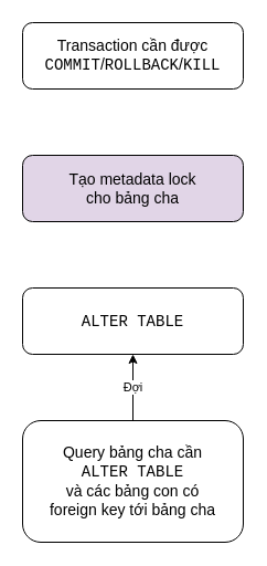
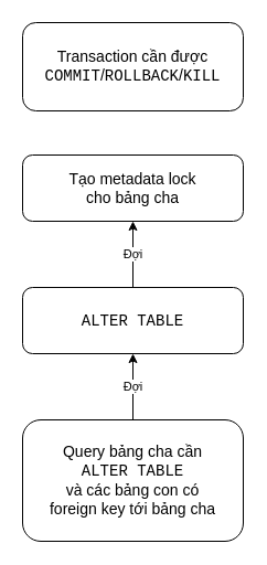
- <mxCell id="2" value="Transaction cần được&lt;div&gt;&lt;font face=&quot;Courier New&quot;&gt;COMMIT&lt;/font&gt;/&lt;font face=&quot;Courier New&quot;&gt;ROLLBACK&lt;/font&gt;/&lt;font face=&quot;Courier New&quot;&gt;KILL&lt;/font&gt;&lt;/div&gt;" style="rounded=1;whiteSpace=wrap;html=1;fontSize=14;" vertex="1" parent="1"><mxGeometry x="20" y="20" width="200" height="60" as="geometry" /></mxCell>
+ <mxCell id="2" value="Transaction cần được&lt;div&gt;&lt;font face=&quot;Courier New&quot;&gt;COMMIT&lt;/font&gt;/&lt;font face=&quot;Courier New&quot;&gt;ROLLBACK&lt;/font&gt;/&lt;font face=&quot;Courier New&quot;&gt;KILL&lt;/font&gt;&lt;/div&gt;" style="rounded=1;whiteSpace=wrap;html=1;fontSize=14;" vertex="1" parent="1"><mxGeometry x="20" y="20" width="200" height="80" as="geometry" /></mxCell>
- <mxCell id="3" value="Tạo metadata lock&lt;div&gt;cho bảng cha&lt;/div&gt;" style="rounded=1;whiteSpace=wrap;html=1;fontSize=14;fillColor=#e1d5e7;" vertex="1" parent="1"><mxGeometry x="20" y="140" width="200" height="60" as="geometry" /></mxCell>
+ <mxCell id="3" value="Tạo metadata lock&lt;div&gt;cho bảng cha&lt;/div&gt;" style="rounded=1;whiteSpace=wrap;html=1;fontSize=14;" vertex="1" parent="1"><mxGeometry x="20" y="140" width="200" height="60" as="geometry" /></mxCell>
+ <mxCell id="4" value="Đợi" style="edgeStyle=orthogonalEdgeStyle;rounded=0;orthogonalLoop=1;jettySize=auto;html=1;exitX=0.5;exitY=0;exitDx=0;exitDy=0;entryX=0.5;entryY=1;entryDx=0;entryDy=0;" edge="1" parent="1" source="5" target="3"><mxGeometry relative="1" as="geometry" /></mxCell>
